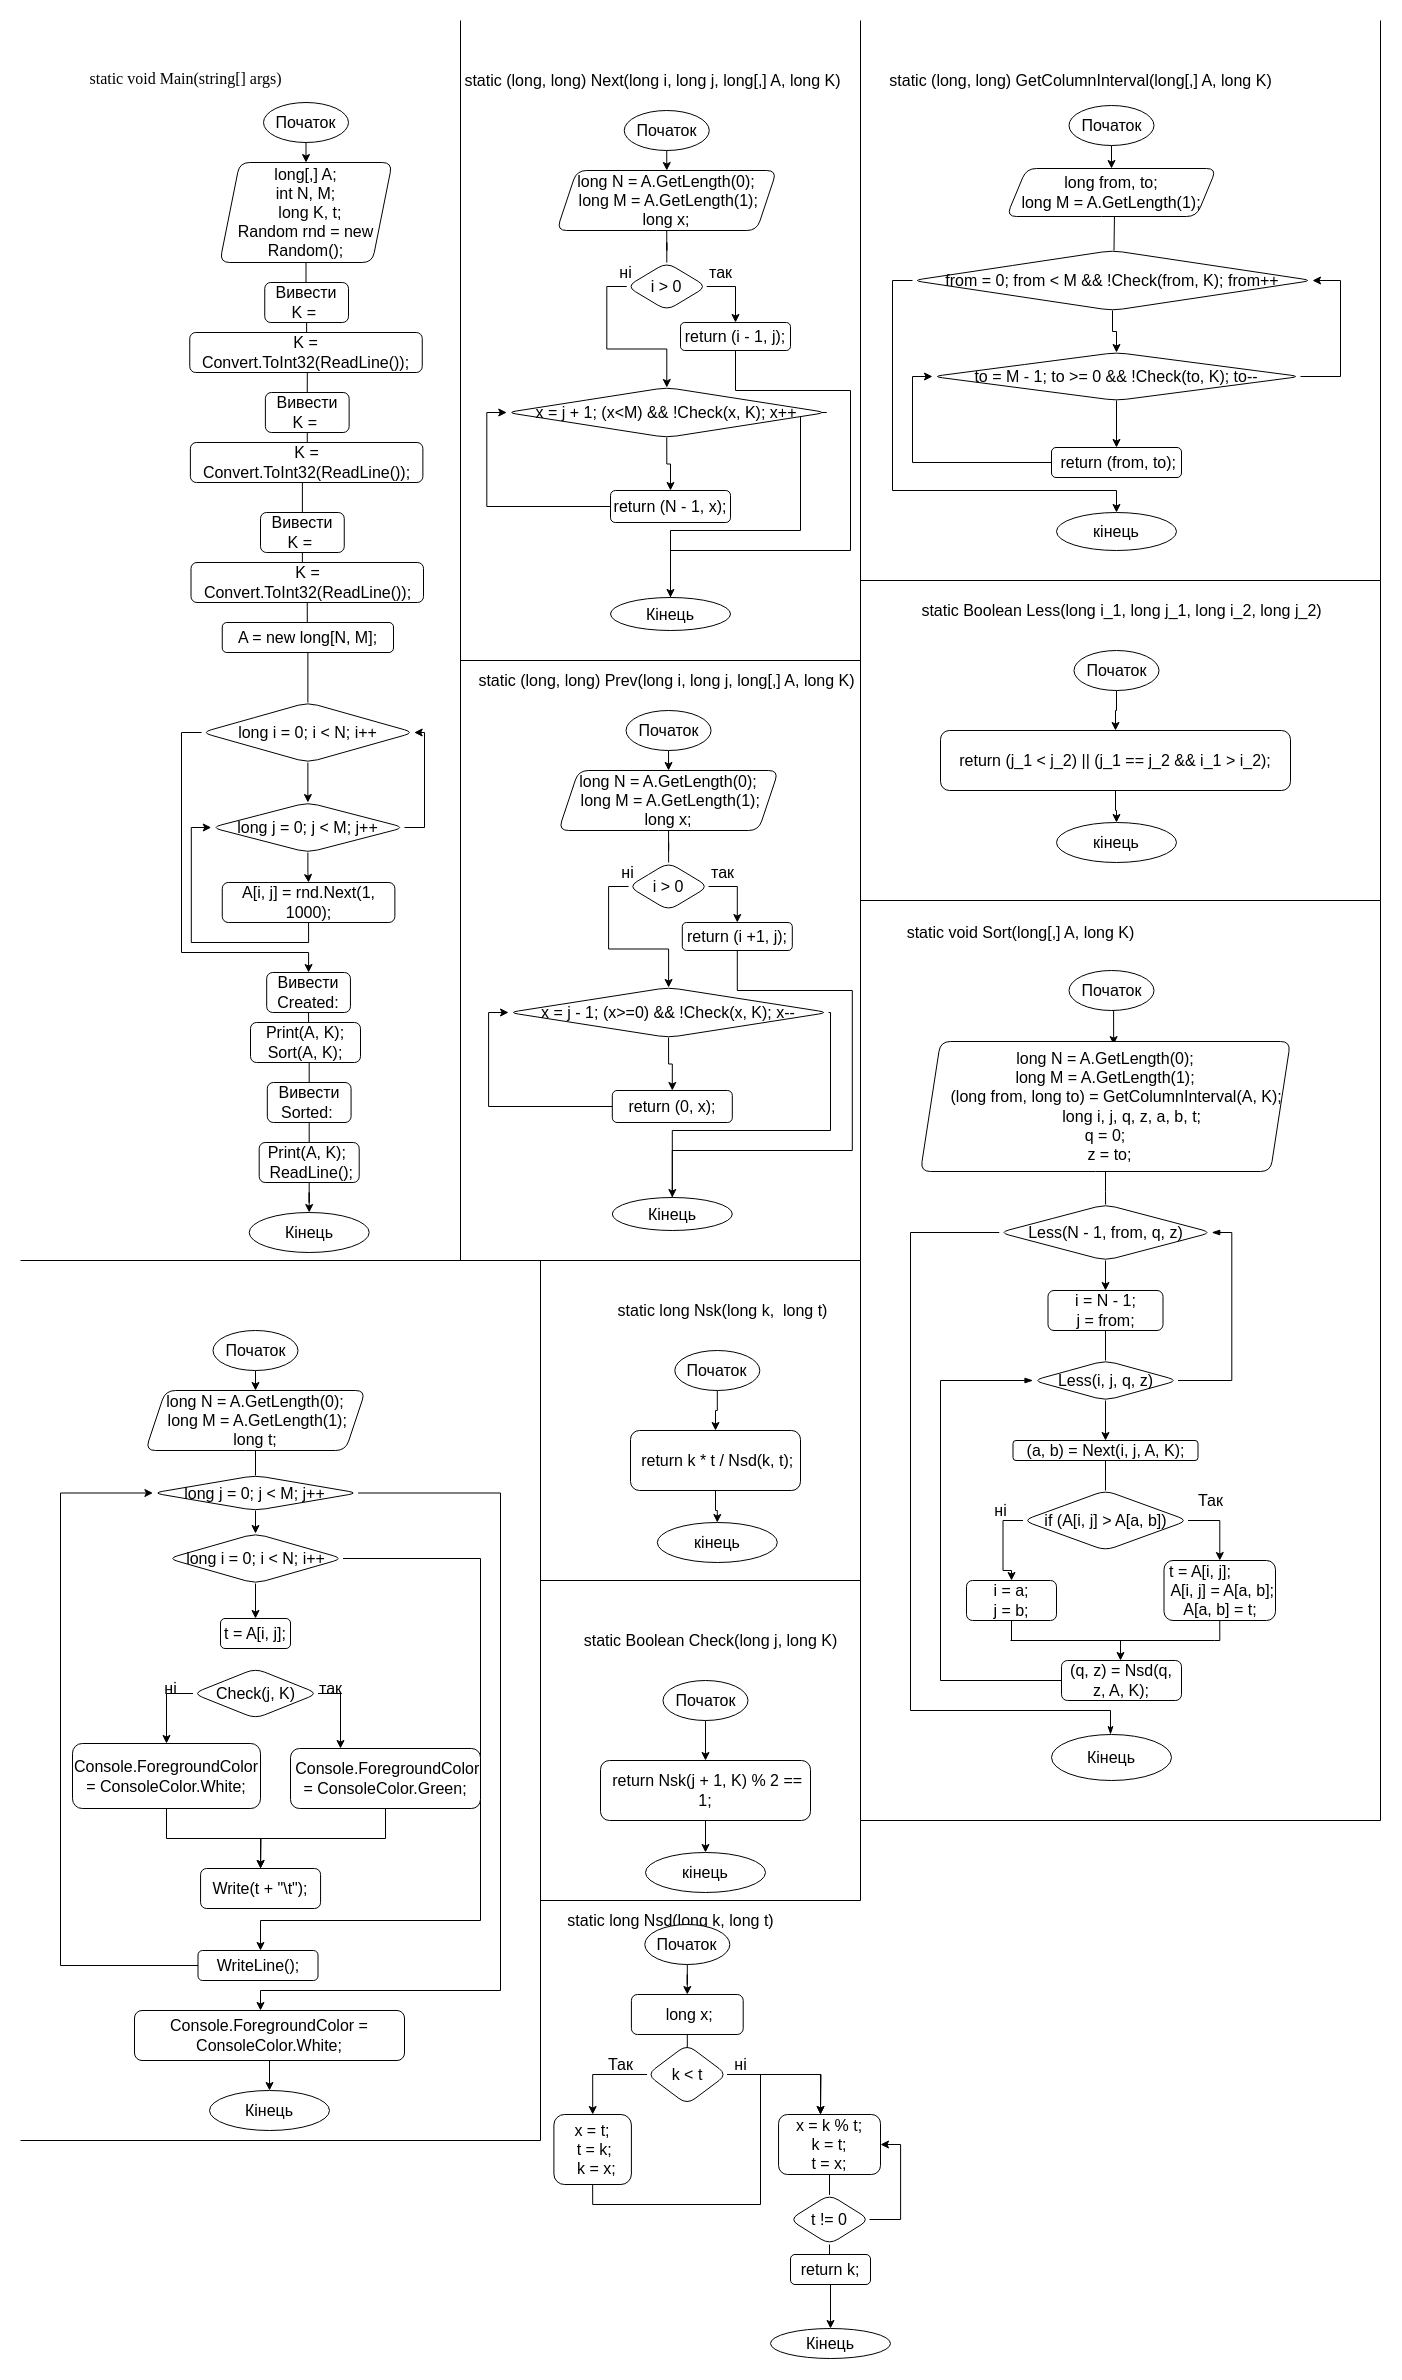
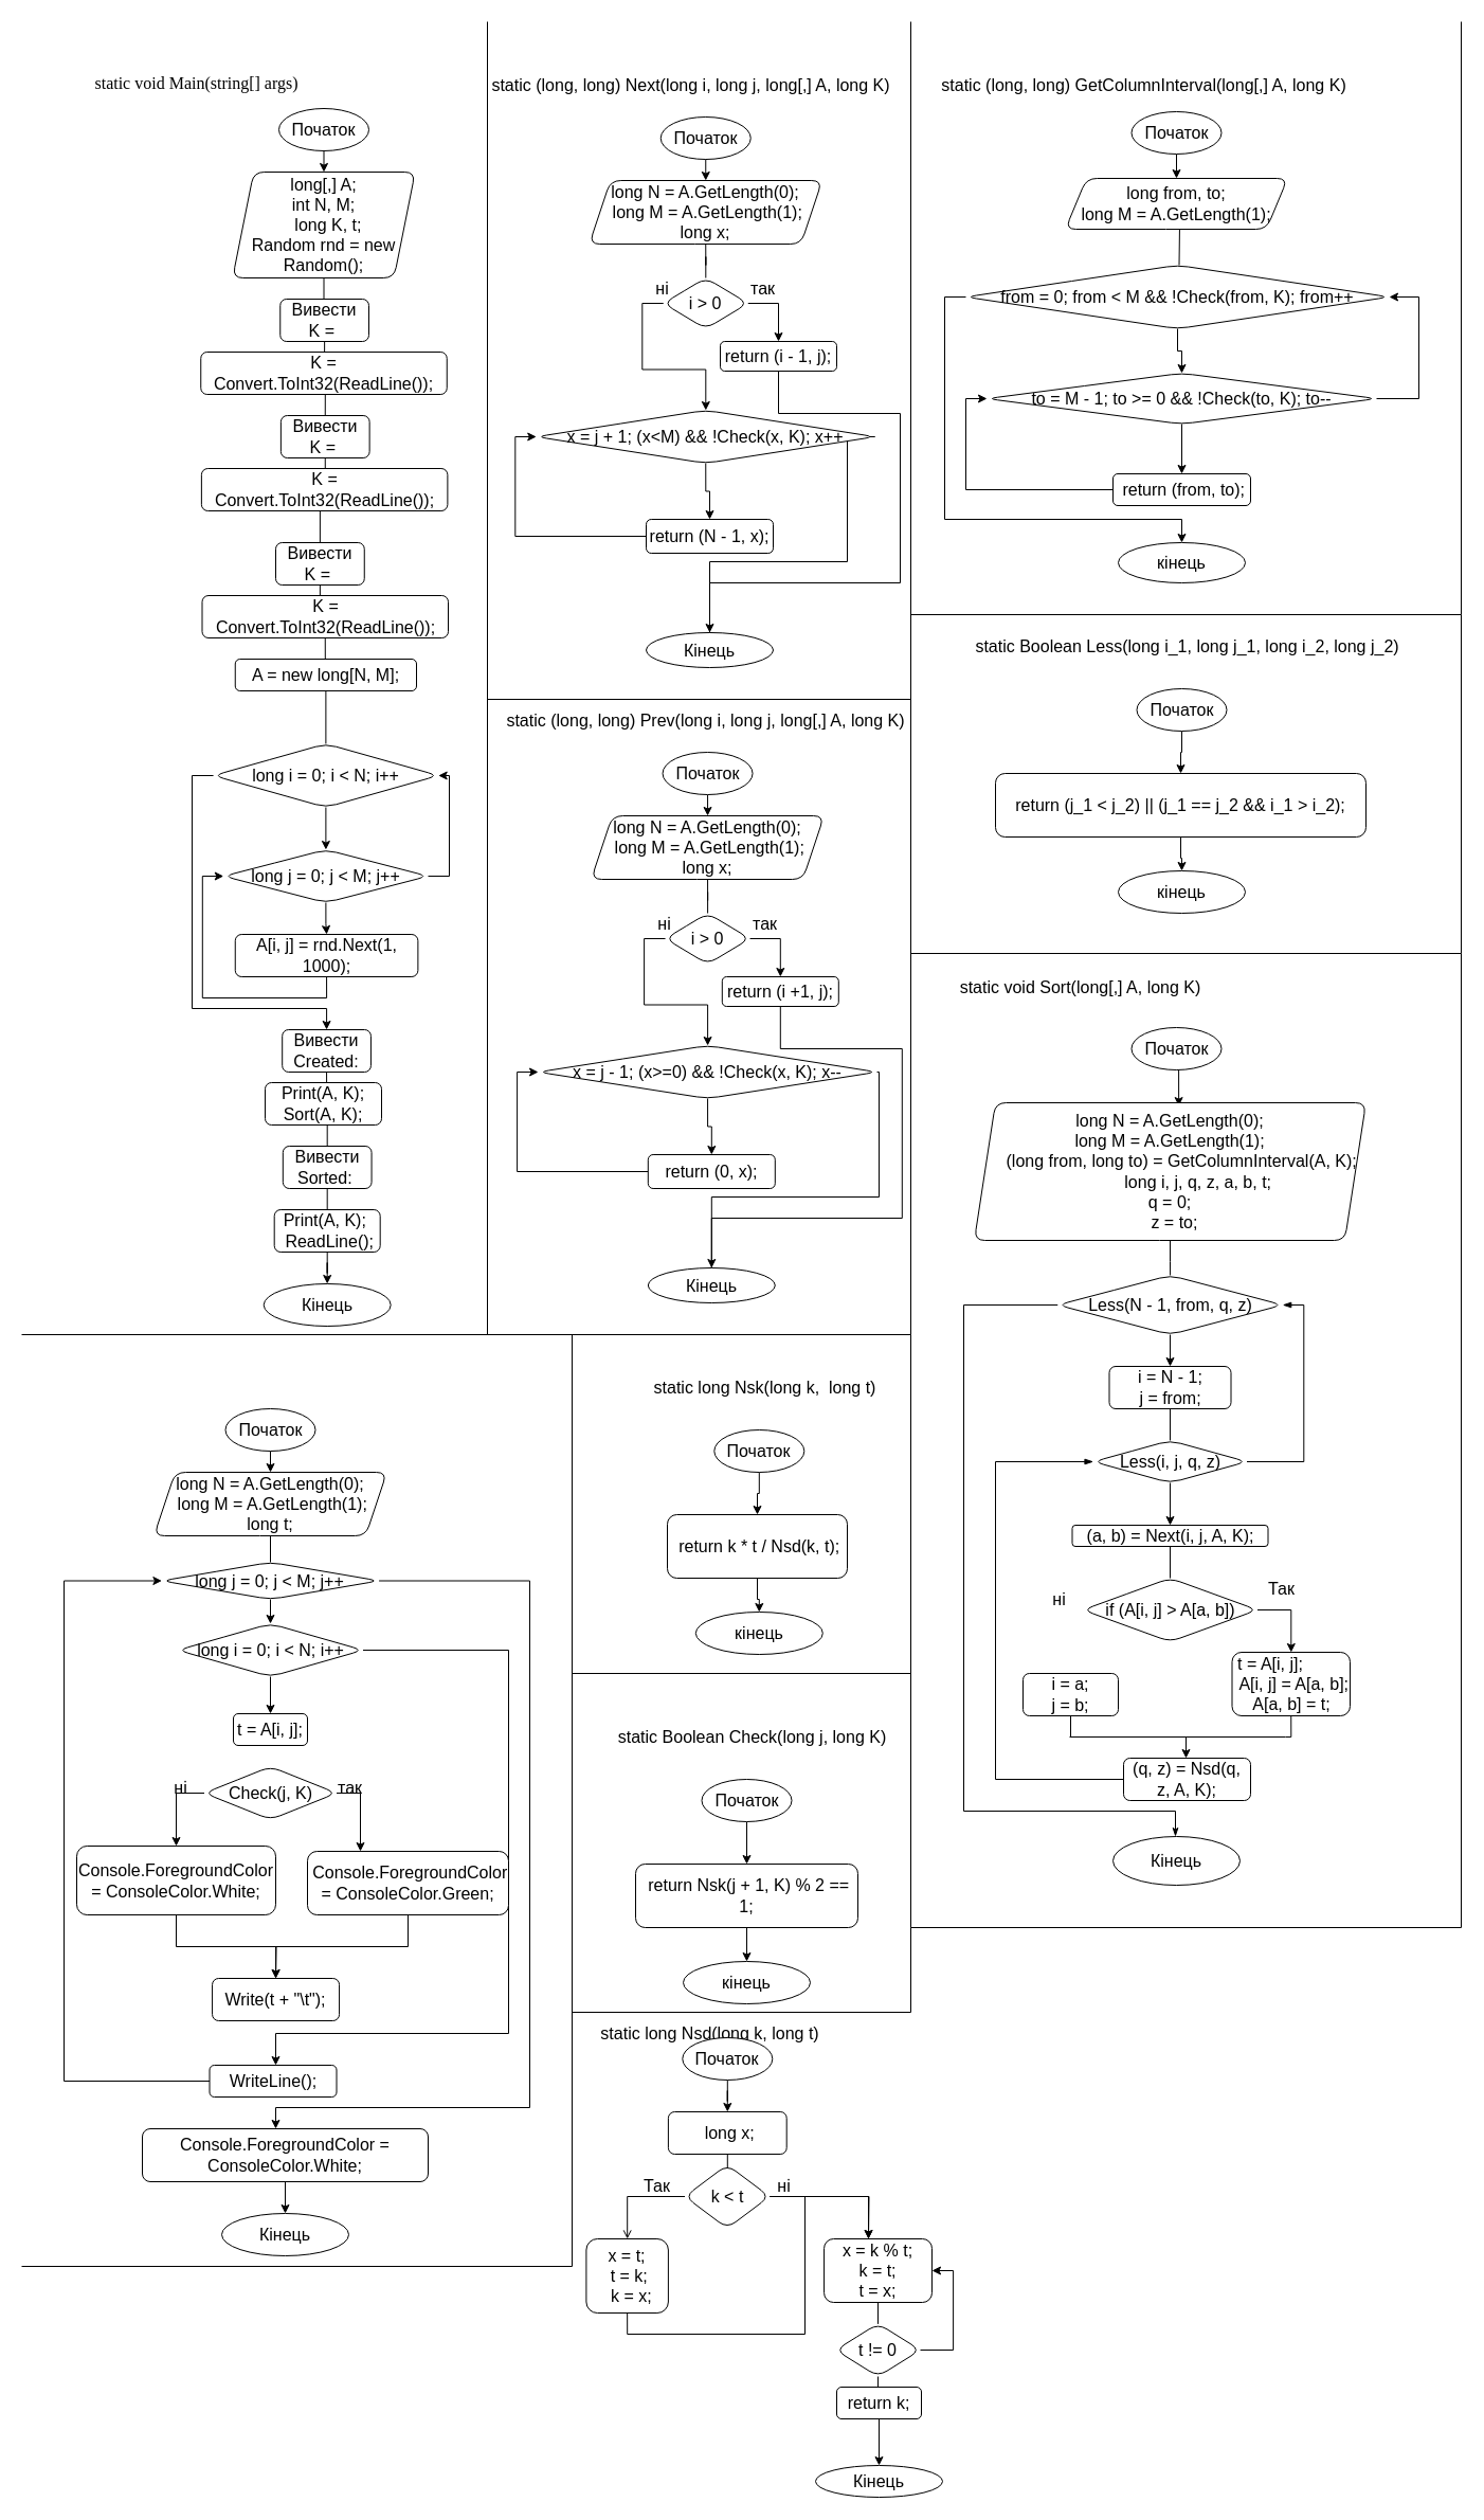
- <mxCell id="119" style="edgeStyle=orthogonalEdgeStyle;rounded=0;orthogonalLoop=1;jettySize=auto;html=1;exitX=0;exitY=0.5;exitDx=0;exitDy=0;fontSize=16;endArrow=classic;endFill=1;" edge="1" parent="1" source="120" target="125"><mxGeometry relative="1" as="geometry"><mxPoint x="990" y="1560" as="targetPoint" /></mxGeometry></mxCell>
- <mxCell id="181" style="edgeStyle=orthogonalEdgeStyle;rounded=0;orthogonalLoop=1;jettySize=auto;html=1;exitX=0;exitY=0.5;exitDx=0;exitDy=0;fontSize=16;endArrow=classic;endFill=1;" edge="1" parent="1" source="183" target="185"><mxGeometry relative="1" as="geometry"><mxPoint x="590" y="2124" as="targetPoint" /></mxGeometry></mxCell>
+ <mxCell id="181" style="edgeStyle=orthogonalEdgeStyle;rounded=0;orthogonalLoop=1;jettySize=auto;html=1;exitX=0;exitY=0.5;exitDx=0;exitDy=0;fontSize=16;endArrow=open;endFill=1;" edge="1" parent="1" source="183" target="185"><mxGeometry relative="1" as="geometry"><mxPoint x="590" y="2124" as="targetPoint" /></mxGeometry></mxCell>
